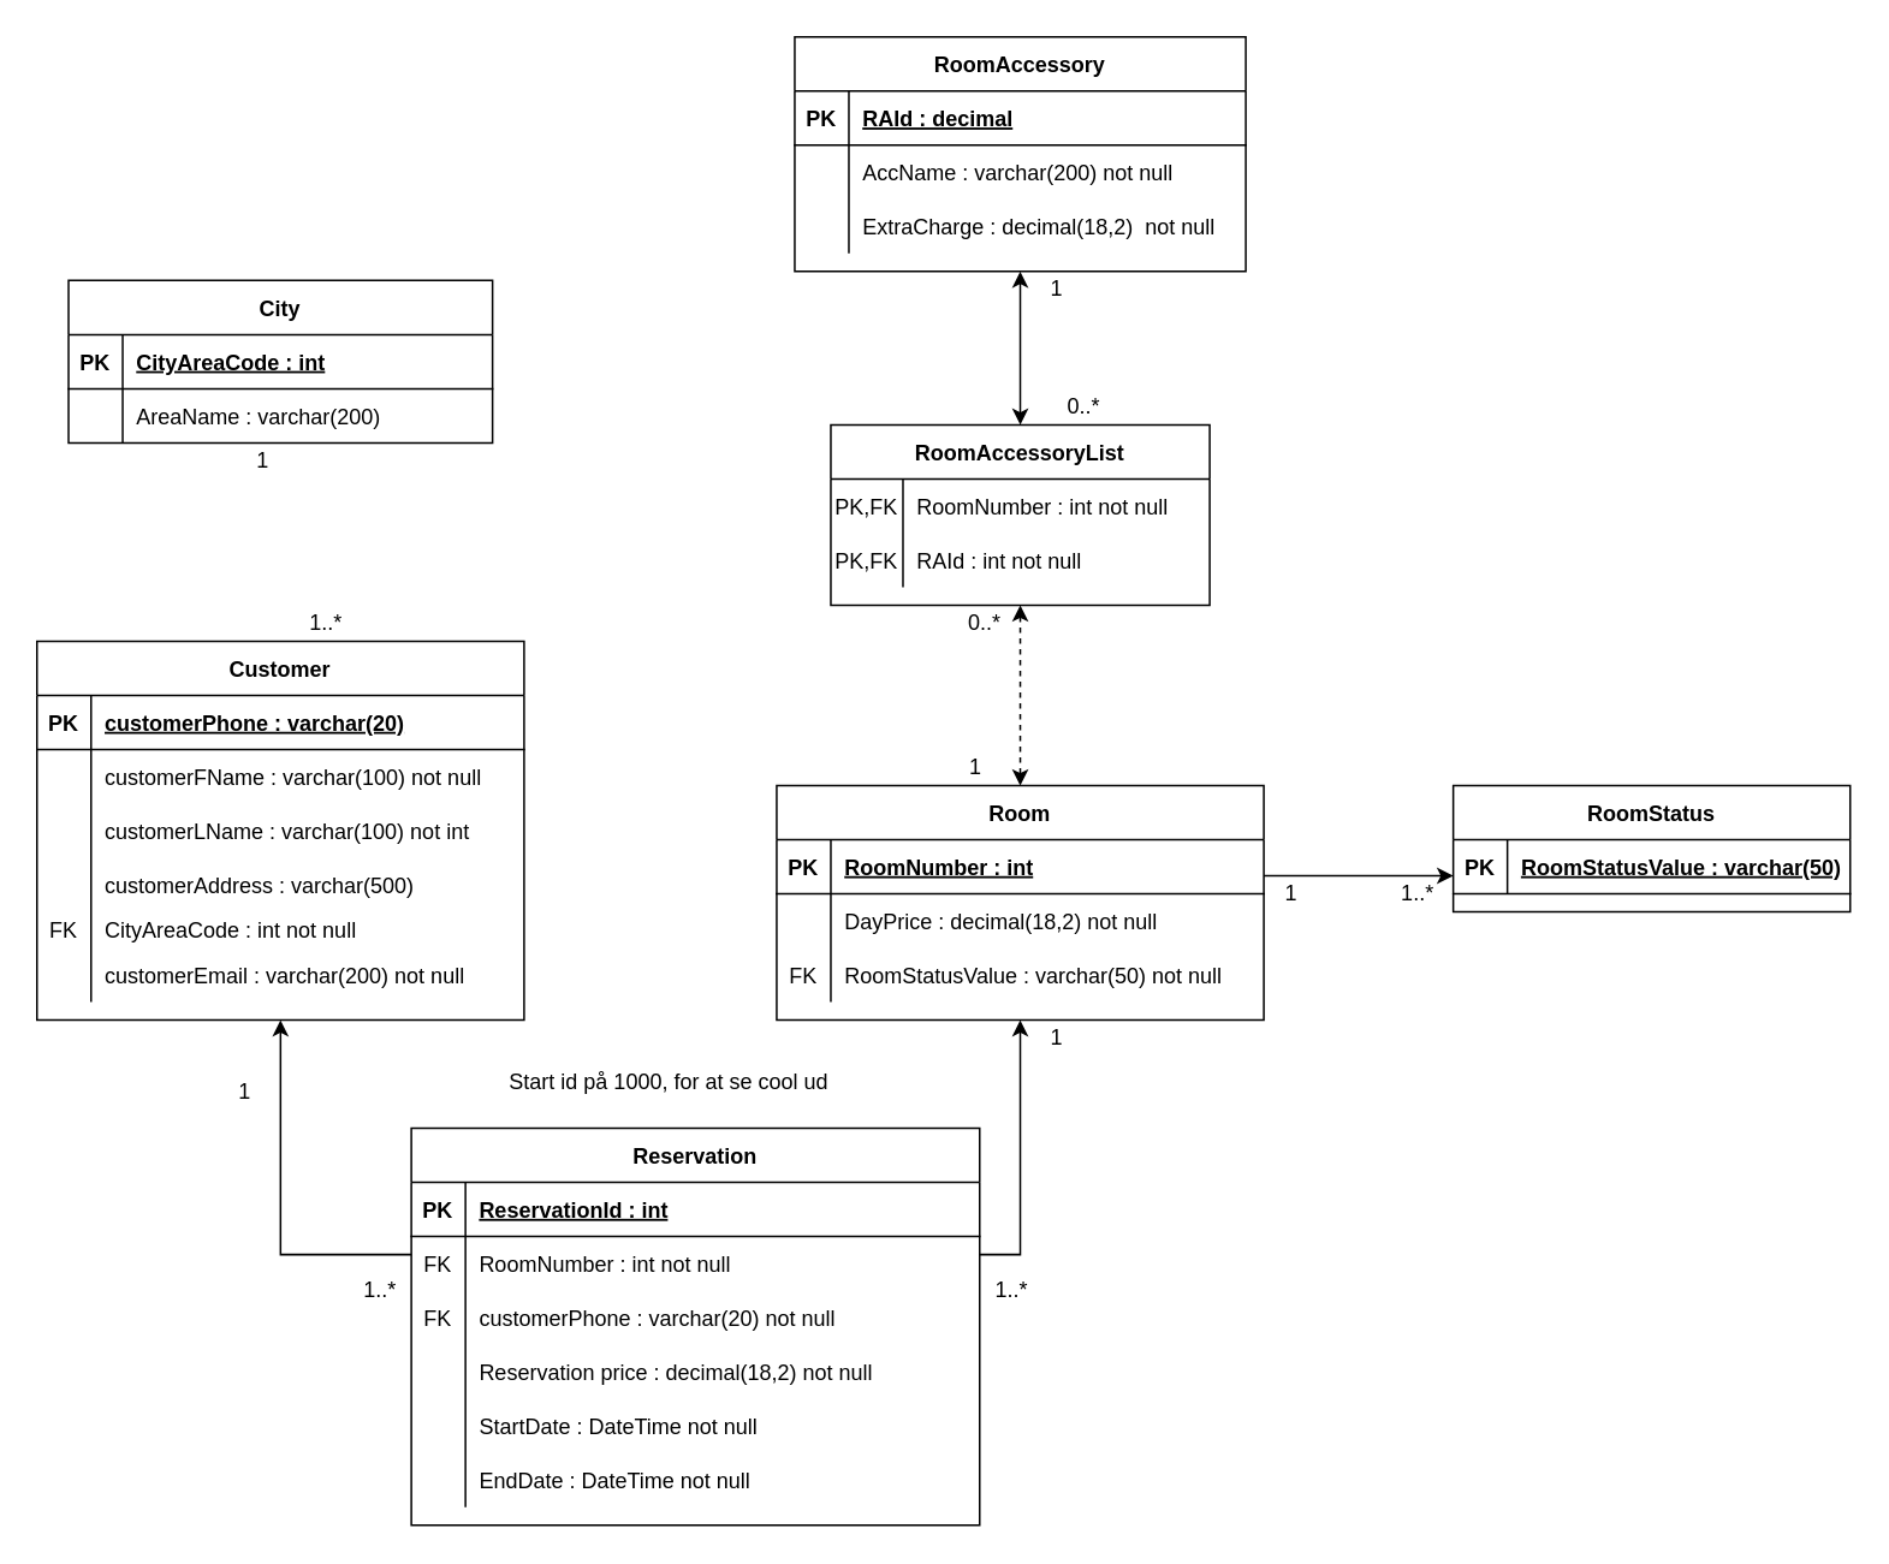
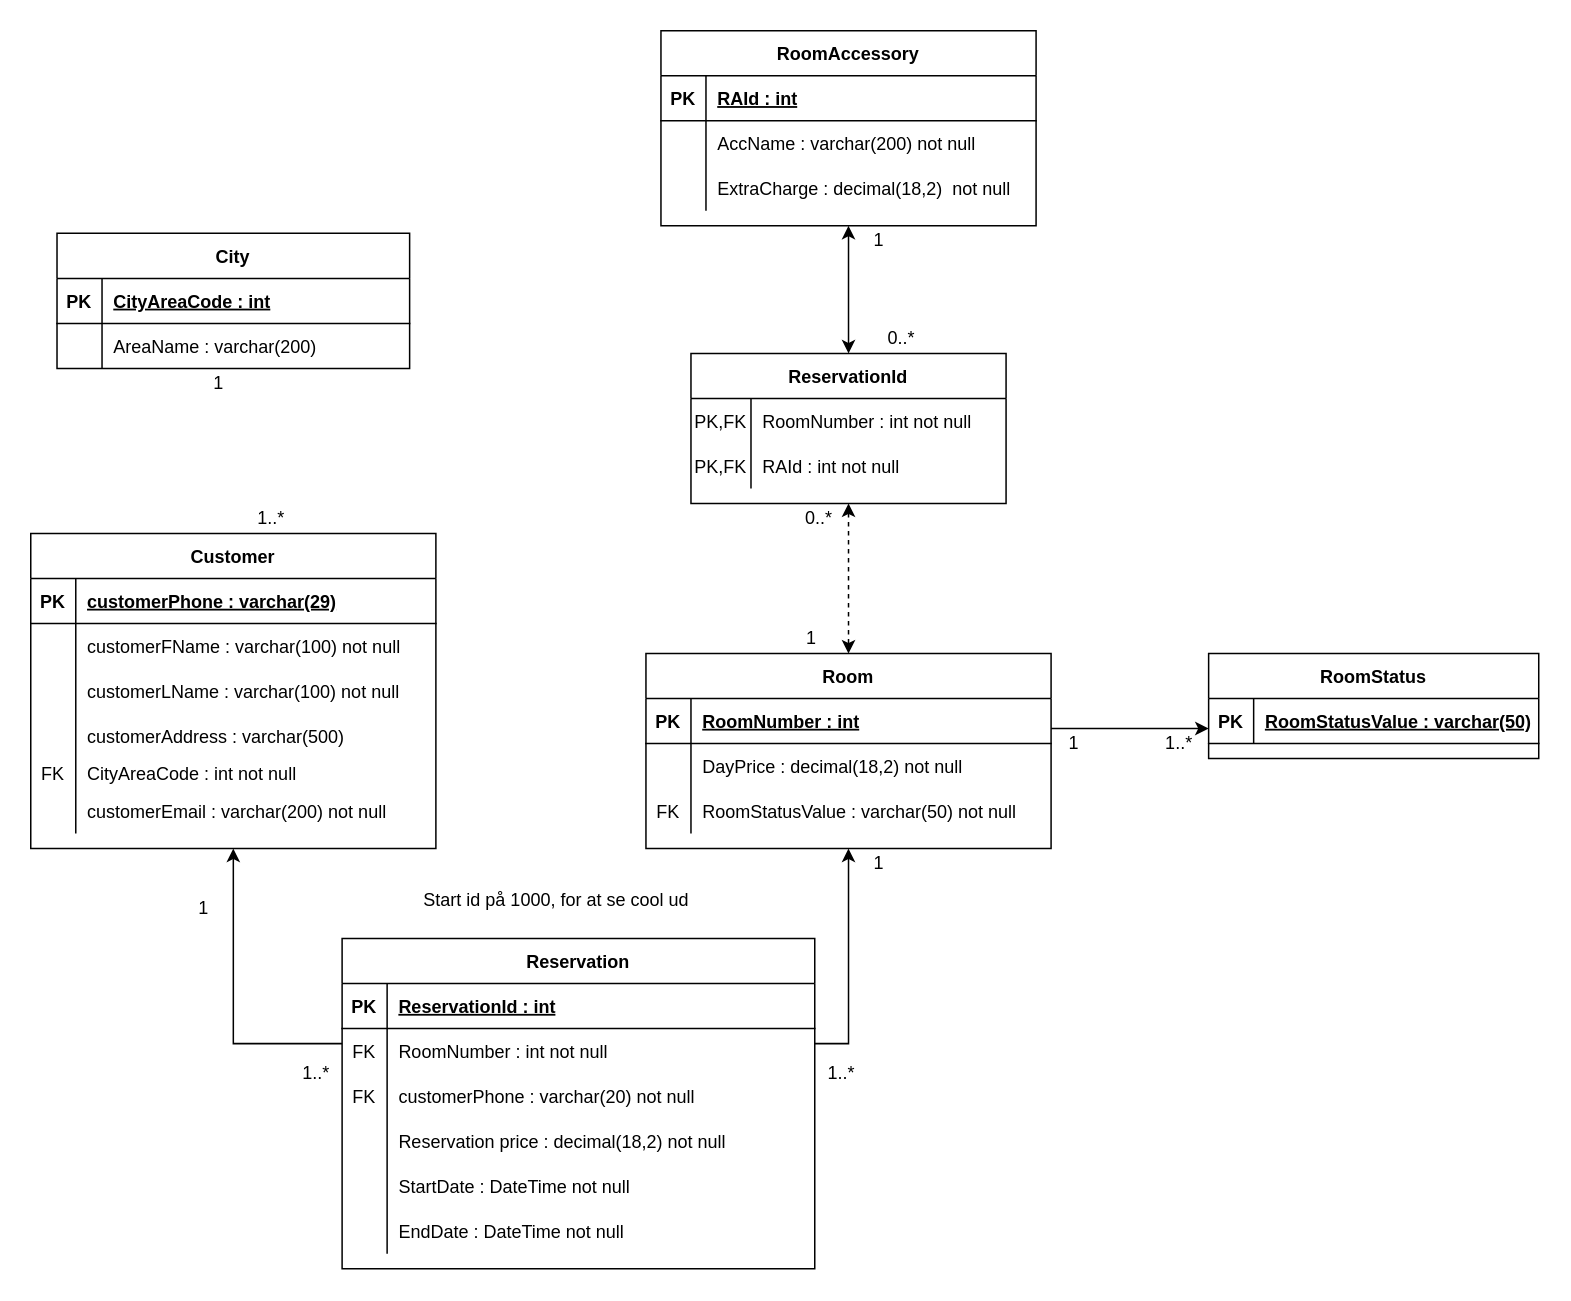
- <mxCell id="16" value="RAId : decimal" style="shape=partialRectangle;connectable=0;fillColor=none;top=0;left=0;bottom=0;right=0;align=left;spacingLeft=6;fontStyle=5;overflow=hidden;" vertex="1" parent="14"><mxGeometry x="30" width="220" height="30" as="geometry" /></mxCell>
+ <mxCell id="16" value="RAId : int" style="shape=partialRectangle;connectable=0;fillColor=none;top=0;left=0;bottom=0;right=0;align=left;spacingLeft=6;fontStyle=5;overflow=hidden;" vertex="1" parent="14"><mxGeometry x="30" width="220" height="30" as="geometry" /></mxCell>
- <mxCell id="24" value="RoomAccessoryList" style="shape=table;startSize=30;container=1;collapsible=1;childLayout=tableLayout;fixedRows=1;rowLines=0;fontStyle=1;align=center;resizeLast=1;" vertex="1" parent="1"><mxGeometry x="460" y="235" width="210" height="100" as="geometry" /></mxCell>
+ <mxCell id="24" value="ReservationId" style="shape=table;startSize=30;container=1;collapsible=1;childLayout=tableLayout;fixedRows=1;rowLines=0;fontStyle=1;align=center;resizeLast=1;" vertex="1" parent="1"><mxGeometry x="460" y="235" width="210" height="100" as="geometry" /></mxCell>
- <mxCell id="35" value="customerPhone : varchar(20)" style="shape=partialRectangle;connectable=0;fillColor=none;top=0;left=0;bottom=0;right=0;align=left;spacingLeft=6;fontStyle=5;overflow=hidden;" vertex="1" parent="33"><mxGeometry x="30" width="240" height="30" as="geometry" /></mxCell>
+ <mxCell id="35" value="customerPhone : varchar(29)" style="shape=partialRectangle;connectable=0;fillColor=none;top=0;left=0;bottom=0;right=0;align=left;spacingLeft=6;fontStyle=5;overflow=hidden;" vertex="1" parent="33"><mxGeometry x="30" width="240" height="30" as="geometry" /></mxCell>
- <mxCell id="41" value="customerLName : varchar(100) not int" style="shape=partialRectangle;connectable=0;fillColor=none;top=0;left=0;bottom=0;right=0;align=left;spacingLeft=6;overflow=hidden;" vertex="1" parent="39"><mxGeometry x="30" width="240" height="30" as="geometry" /></mxCell>
+ <mxCell id="41" value="customerLName : varchar(100) not null" style="shape=partialRectangle;connectable=0;fillColor=none;top=0;left=0;bottom=0;right=0;align=left;spacingLeft=6;overflow=hidden;" vertex="1" parent="39"><mxGeometry x="30" width="240" height="30" as="geometry" /></mxCell>
